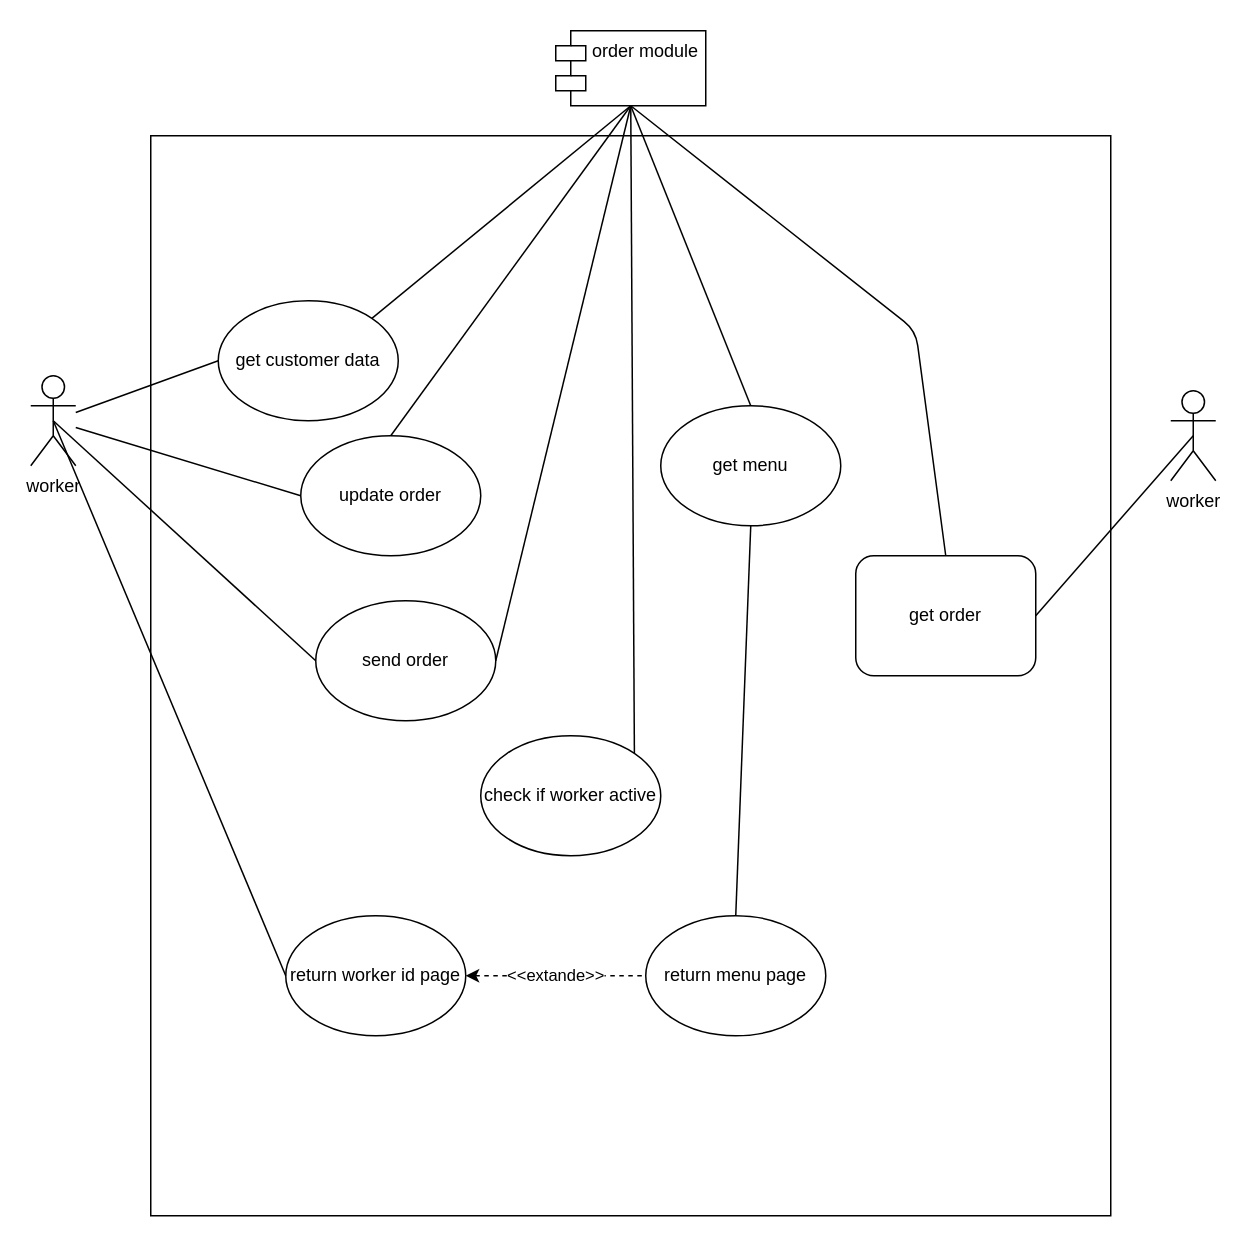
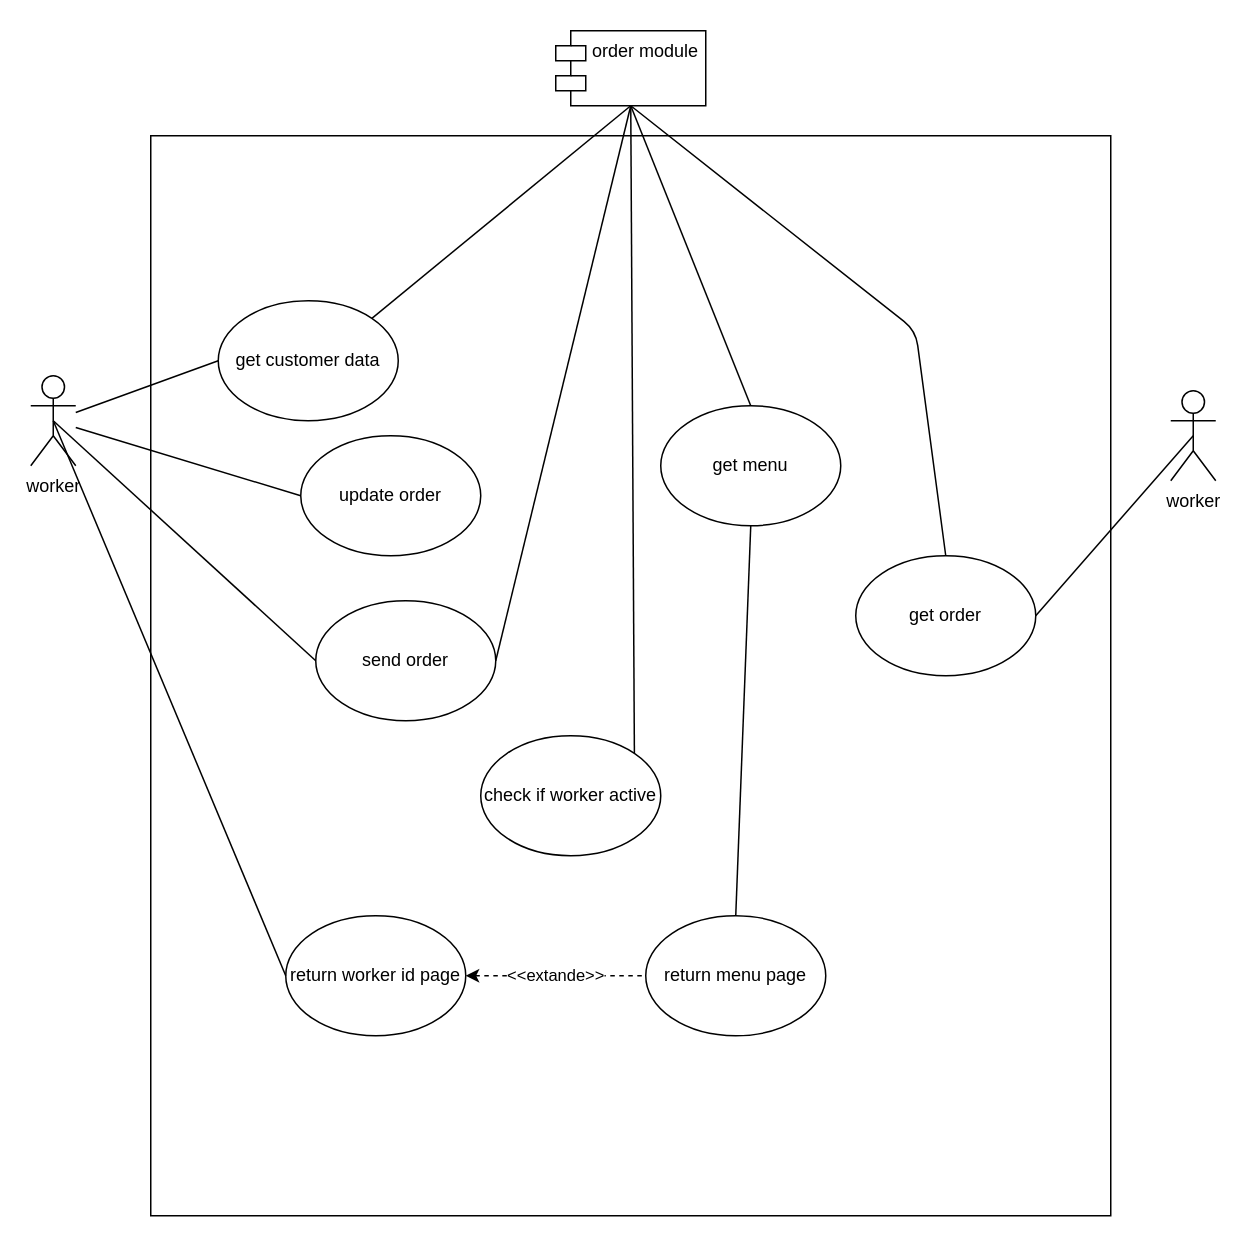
- <mxCell id="18" value="" style="endArrow=none;html=1;exitX=0.5;exitY=0;exitDx=0;exitDy=0;entryX=0.5;entryY=1;entryDx=0;entryDy=0;" edge="1" parent="1" source="17" target="5"><mxGeometry width="50" height="50" relative="1" as="geometry"><mxPoint x="310" y="570" as="sourcePoint" /><mxPoint x="430" y="80" as="targetPoint" /></mxGeometry></mxCell>
- <mxCell id="23" value="get order" style="whiteSpace=wrap;html=1;rounded=1;" vertex="1" parent="1"><mxGeometry x="570" y="370" width="120" height="80" as="geometry" /></mxCell>
+ <mxCell id="23" value="get order" style="ellipse;whiteSpace=wrap;html=1;" vertex="1" parent="1"><mxGeometry x="570" y="370" width="120" height="80" as="geometry" /></mxCell>
